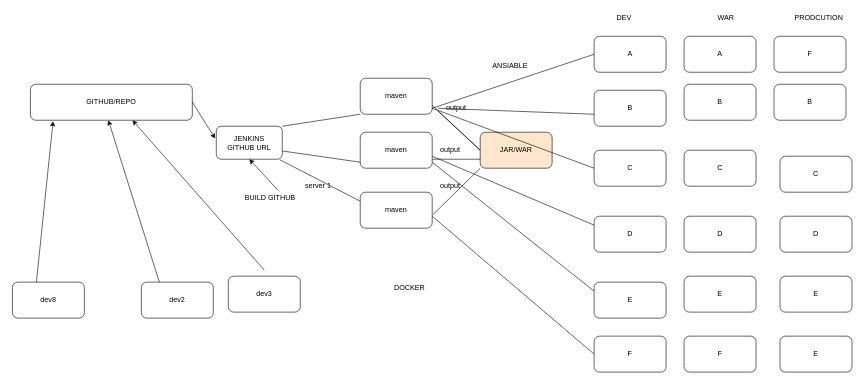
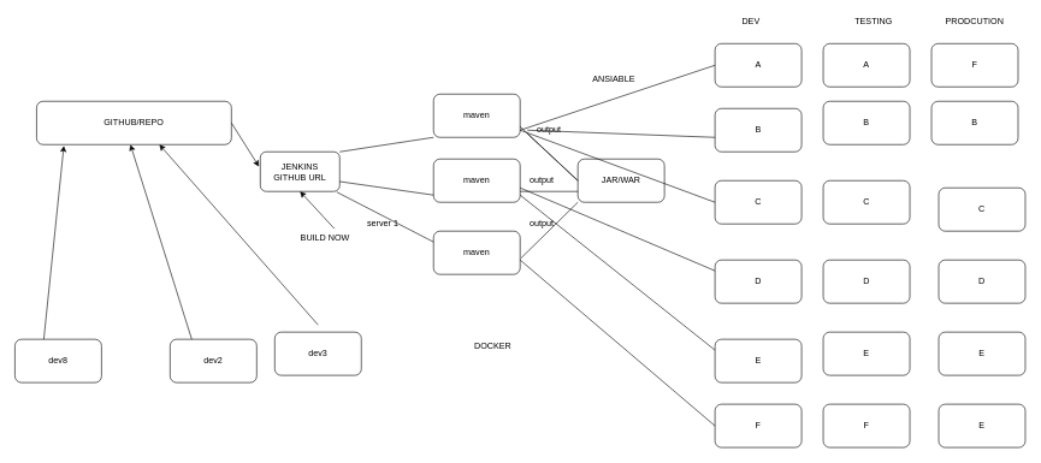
- <mxCell id="53" value="WAR" style="text;html=1;strokeColor=none;fillColor=none;align=center;verticalAlign=middle;whiteSpace=wrap;rounded=0;" vertex="1" parent="1"><mxGeometry x="1190" y="20" width="40" height="20" as="geometry" /></mxCell>
+ <mxCell id="53" value="TESTING" style="text;html=1;strokeColor=none;fillColor=none;align=center;verticalAlign=middle;whiteSpace=wrap;rounded=0;" vertex="1" parent="1"><mxGeometry x="1190" y="20" width="40" height="20" as="geometry" /></mxCell>
- <mxCell id="54" value="PRODCUTION" style="text;html=1;strokeColor=none;fillColor=none;align=center;verticalAlign=middle;whiteSpace=wrap;rounded=0;" vertex="1" parent="1"><mxGeometry x="1345" y="20" width="40" height="20" as="geometry" /></mxCell>
+ <mxCell id="54" value="PRODCUTION" style="text;html=1;strokeColor=none;fillColor=none;align=center;verticalAlign=middle;whiteSpace=wrap;rounded=0;" vertex="1" parent="1"><mxGeometry x="1330" y="20" width="40" height="20" as="geometry" /></mxCell>
- <mxCell id="18" value="JAR/WAR" style="rounded=1;whiteSpace=wrap;html=1;fillColor=#ffe6cc;" parent="1" vertex="1"><mxGeometry x="800" y="220" width="120" height="60" as="geometry" /></mxCell>
+ <mxCell id="18" value="JAR/WAR" style="rounded=1;whiteSpace=wrap;html=1;" parent="1" vertex="1"><mxGeometry x="800" y="220" width="120" height="60" as="geometry" /></mxCell>
- <mxCell id="55" value="BUILD GITHUB" style="text;html=1;strokeColor=none;fillColor=none;align=center;verticalAlign=middle;whiteSpace=wrap;rounded=0;" vertex="1" parent="1"><mxGeometry x="400" y="320" width="100" height="20" as="geometry" /></mxCell>
+ <mxCell id="55" value="BUILD NOW" style="text;html=1;strokeColor=none;fillColor=none;align=center;verticalAlign=middle;whiteSpace=wrap;rounded=0;" vertex="1" parent="1"><mxGeometry x="400" y="320" width="100" height="20" as="geometry" /></mxCell>
